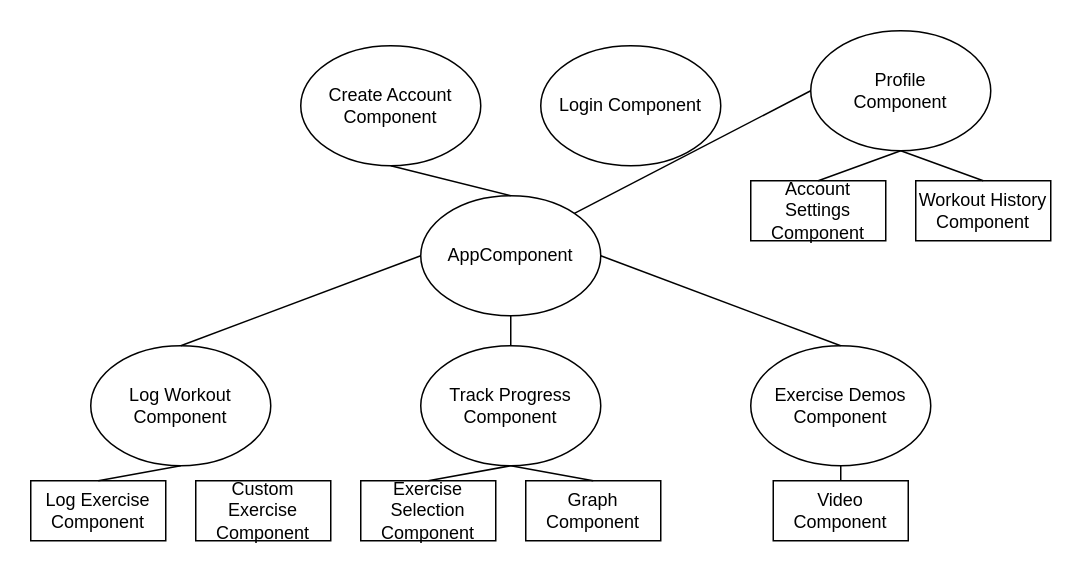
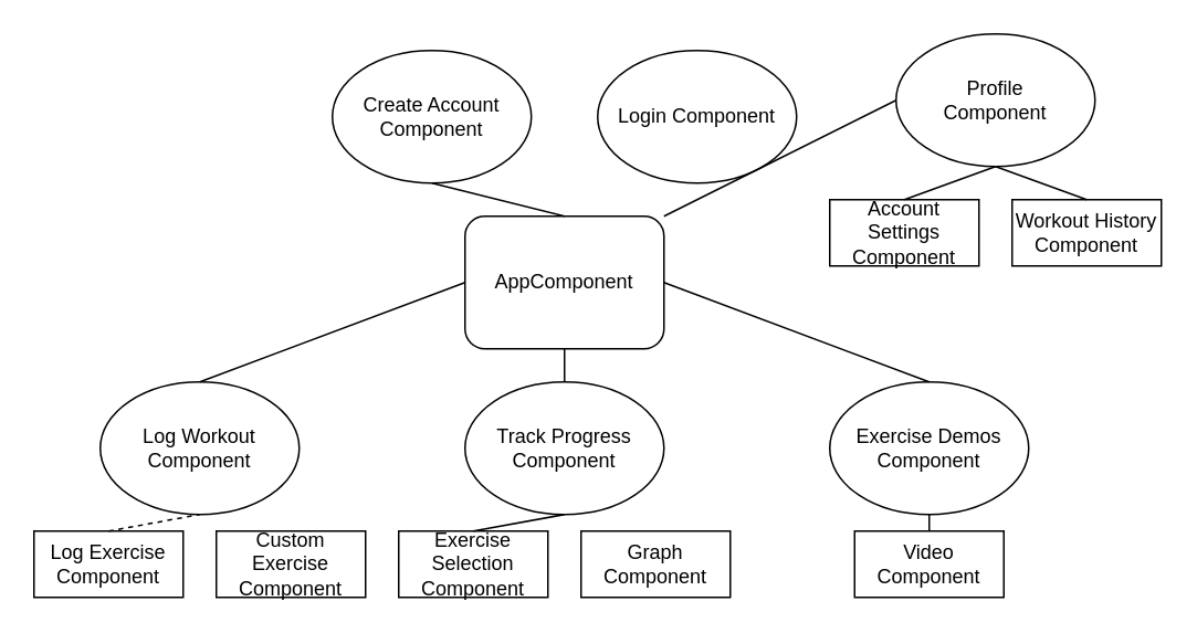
- <mxCell id="2" value="AppComponent" style="ellipse;whiteSpace=wrap;html=1;" vertex="1" parent="1"><mxGeometry x="280" y="130" width="120" height="80" as="geometry" /></mxCell>
+ <mxCell id="2" value="AppComponent" style="whiteSpace=wrap;html=1;rounded=1;" vertex="1" parent="1"><mxGeometry x="280" y="130" width="120" height="80" as="geometry" /></mxCell>
- <mxCell id="14" value="" style="endArrow=none;html=1;rounded=0;entryX=0.5;entryY=1;entryDx=0;entryDy=0;exitX=0.5;exitY=0;exitDx=0;exitDy=0;" edge="1" parent="1" source="6" target="3"><mxGeometry width="50" height="50" relative="1" as="geometry"><mxPoint y="460" as="sourcePoint" x="20" /><mxPoint x="70" y="410" as="targetPoint" /></mxGeometry></mxCell>
+ <mxCell id="14" value="" style="endArrow=none;html=1;rounded=0;entryX=0.5;entryY=1;entryDx=0;entryDy=0;exitX=0.5;exitY=0;exitDx=0;exitDy=0;dashed=1;" edge="1" parent="1" source="6" target="3"><mxGeometry width="50" height="50" relative="1" as="geometry"><mxPoint y="460" as="sourcePoint" x="20" /><mxPoint x="70" y="410" as="targetPoint" /></mxGeometry></mxCell>
- <mxCell id="16" value="" style="endArrow=none;html=1;rounded=0;entryX=0.5;entryY=1;entryDx=0;entryDy=0;exitX=0.5;exitY=0;exitDx=0;exitDy=0;" edge="1" parent="1" source="9" target="4"><mxGeometry width="50" height="50" relative="1" as="geometry"><mxPoint x="340" y="420" as="sourcePoint" /><mxPoint x="390" y="370" as="targetPoint" /></mxGeometry></mxCell>
